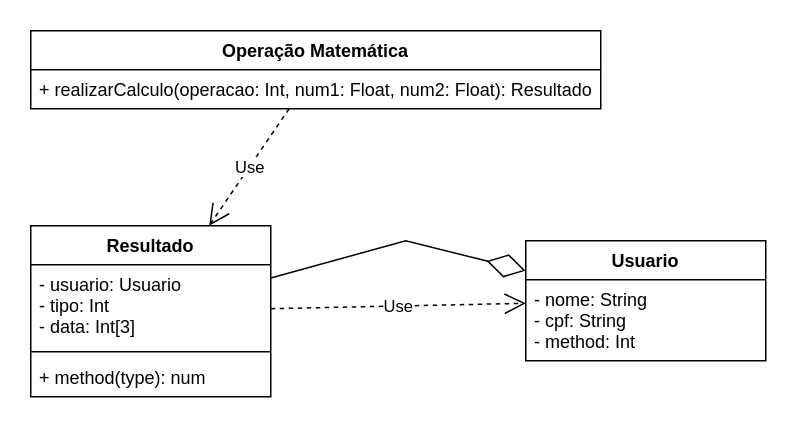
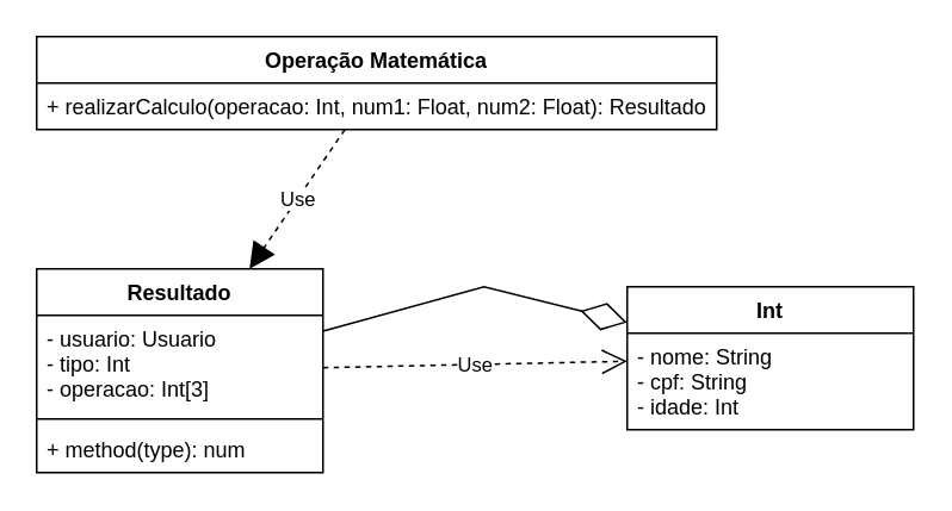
- <mxCell id="10" value="Use" style="endArrow=open;endSize=12;dashed=1;html=1;rounded=0;" edge="1" parent="1" source="2" target="4"><mxGeometry width="160" relative="1" as="geometry"><mxPoint x="310" y="30" as="sourcePoint" /><mxPoint x="470" y="30" as="targetPoint" /></mxGeometry></mxCell>
+ <mxCell id="10" value="Use" style="endArrow=block;endSize=12;dashed=1;html=1;rounded=0;" edge="1" parent="1" source="2" target="4"><mxGeometry width="160" relative="1" as="geometry"><mxPoint x="310" y="30" as="sourcePoint" /><mxPoint x="470" y="30" as="targetPoint" /></mxGeometry></mxCell>
- <mxCell id="8" value="Usuario" style="swimlane;fontStyle=1;align=center;verticalAlign=top;childLayout=stackLayout;horizontal=1;startSize=26;horizontalStack=0;resizeParent=1;resizeParentMax=0;resizeLast=0;collapsible=1;marginBottom=0;" vertex="1" parent="1"><mxGeometry x="350" y="160" width="160" height="80" as="geometry" /></mxCell>
+ <mxCell id="8" value="Int" style="swimlane;fontStyle=1;align=center;verticalAlign=top;childLayout=stackLayout;horizontal=1;startSize=26;horizontalStack=0;resizeParent=1;resizeParentMax=0;resizeLast=0;collapsible=1;marginBottom=0;" vertex="1" parent="1"><mxGeometry x="350" y="160" width="160" height="80" as="geometry" /></mxCell>
- <mxCell id="5" value="- usuario: Usuario&#10;- tipo: Int&#10;- data: Int[3]&#10;&#10;" style="text;strokeColor=none;fillColor=none;align=left;verticalAlign=top;spacingLeft=4;spacingRight=4;overflow=hidden;rotatable=0;points=[[0,0.5],[1,0.5]];portConstraint=eastwest;" vertex="1" parent="4"><mxGeometry y="26" width="160" height="54" as="geometry" /></mxCell>
+ <mxCell id="5" value="- usuario: Usuario&#10;- tipo: Int&#10;- operacao: Int[3]&#10;&#10;" style="text;strokeColor=none;fillColor=none;align=left;verticalAlign=top;spacingLeft=4;spacingRight=4;overflow=hidden;rotatable=0;points=[[0,0.5],[1,0.5]];portConstraint=eastwest;" vertex="1" parent="4"><mxGeometry y="26" width="160" height="54" as="geometry" /></mxCell>
- <mxCell id="9" value="- nome: String&#10;- cpf: String&#10;- method: Int&#10;" style="text;strokeColor=none;fillColor=none;align=left;verticalAlign=top;spacingLeft=4;spacingRight=4;overflow=hidden;rotatable=0;points=[[0,0.5],[1,0.5]];portConstraint=eastwest;" vertex="1" parent="8"><mxGeometry y="26" width="160" height="54" as="geometry" /></mxCell>
+ <mxCell id="9" value="- nome: String&#10;- cpf: String&#10;- idade: Int&#10;" style="text;strokeColor=none;fillColor=none;align=left;verticalAlign=top;spacingLeft=4;spacingRight=4;overflow=hidden;rotatable=0;points=[[0,0.5],[1,0.5]];portConstraint=eastwest;" vertex="1" parent="8"><mxGeometry y="26" width="160" height="54" as="geometry" /></mxCell>
